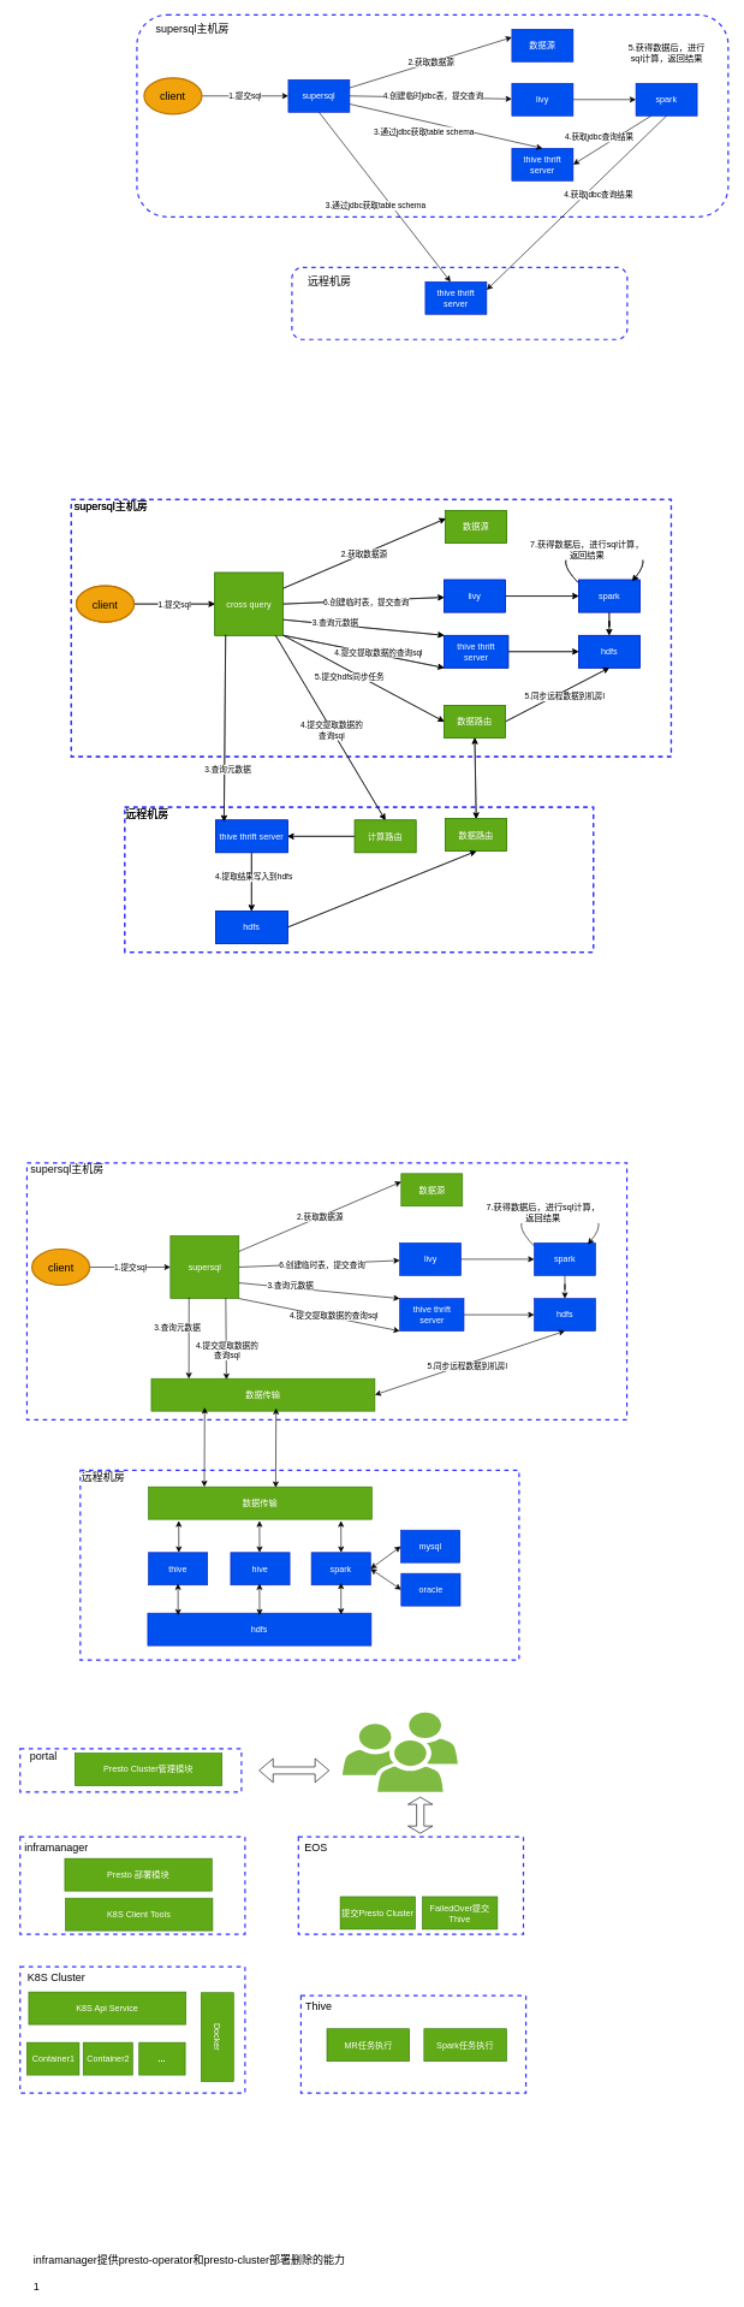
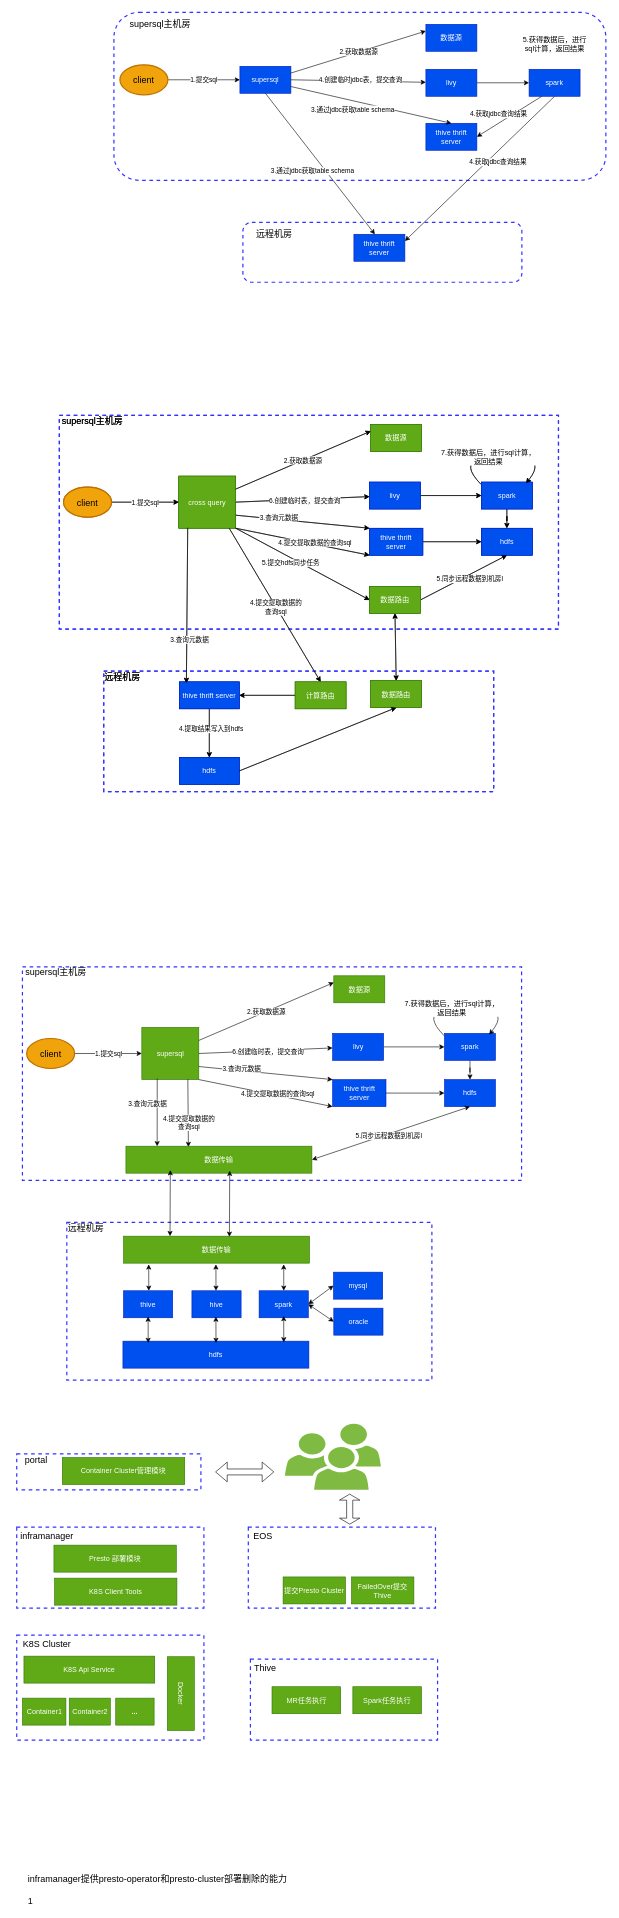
- <mxCell id="164" value="Presto Cluster管理模块" style="rounded=0;whiteSpace=wrap;html=1;strokeColor=#2D7600;fillColor=#60a917;fontColor=#ffffff;" vertex="1" parent="1"><mxGeometry x="103" y="2429" width="204" height="45" as="geometry" /></mxCell>
+ <mxCell id="164" value="Container Cluster管理模块" style="rounded=0;whiteSpace=wrap;html=1;strokeColor=#2D7600;fillColor=#60a917;fontColor=#ffffff;" vertex="1" parent="1"><mxGeometry x="103" y="2429" width="204" height="45" as="geometry" /></mxCell>
